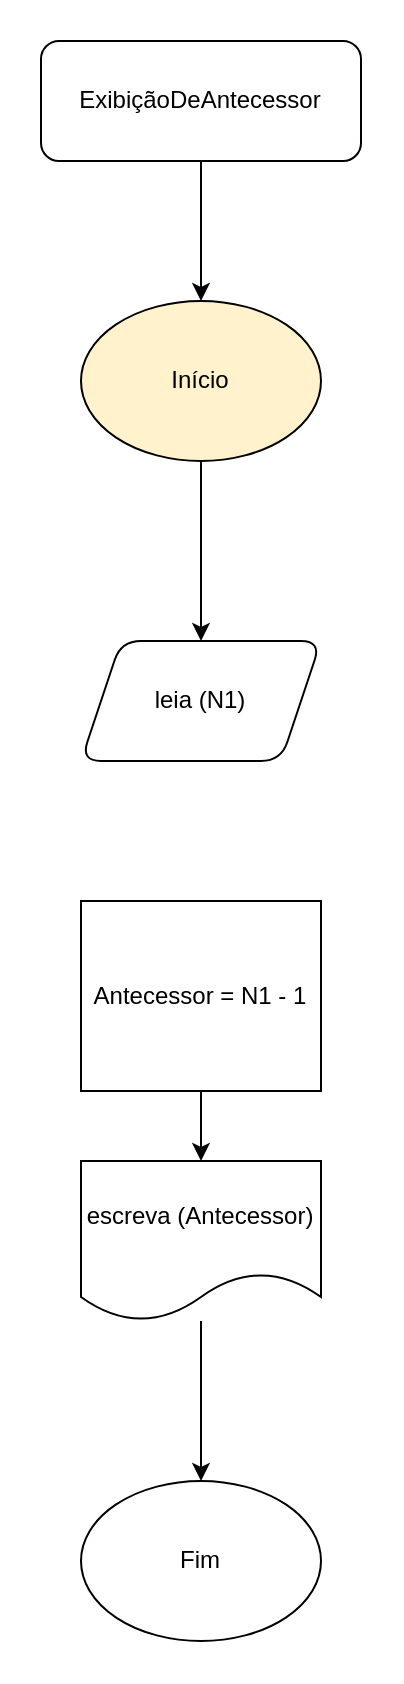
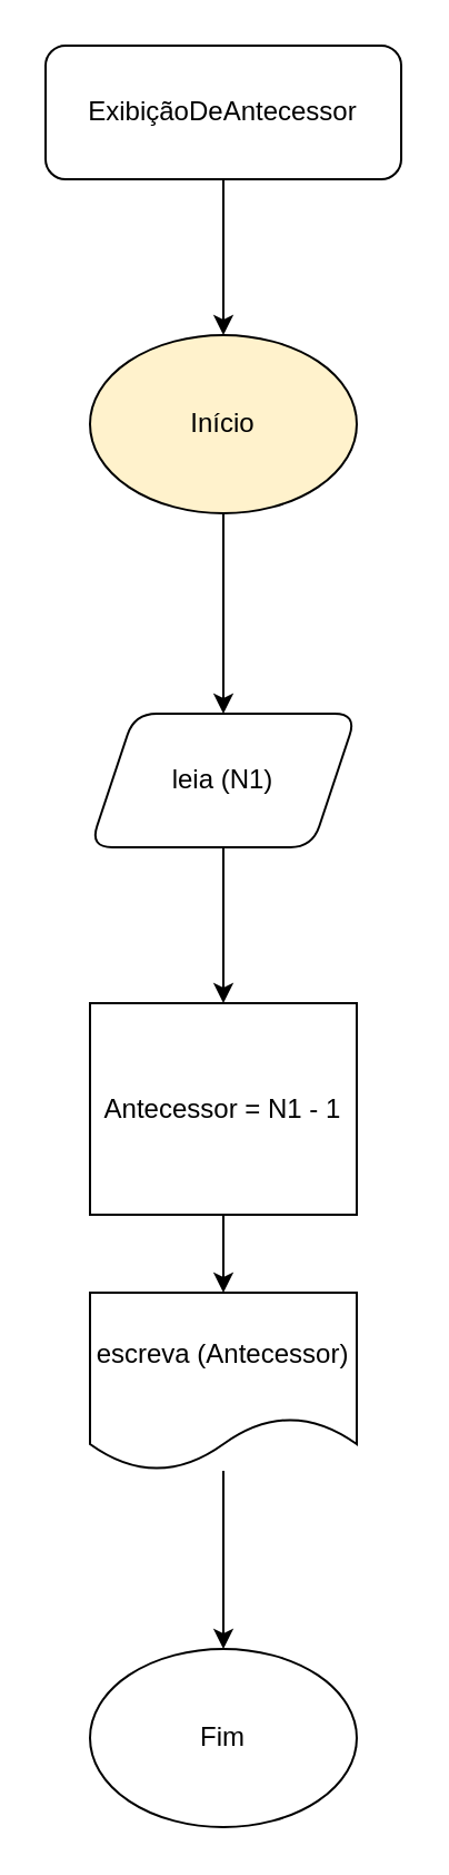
+ <mxCell id="6" value="" style="edgeStyle=orthogonalEdgeStyle;rounded=0;orthogonalLoop=1;jettySize=auto;html=1;" parent="1" source="7" target="9" edge="1"><mxGeometry relative="1" as="geometry" /></mxCell>
